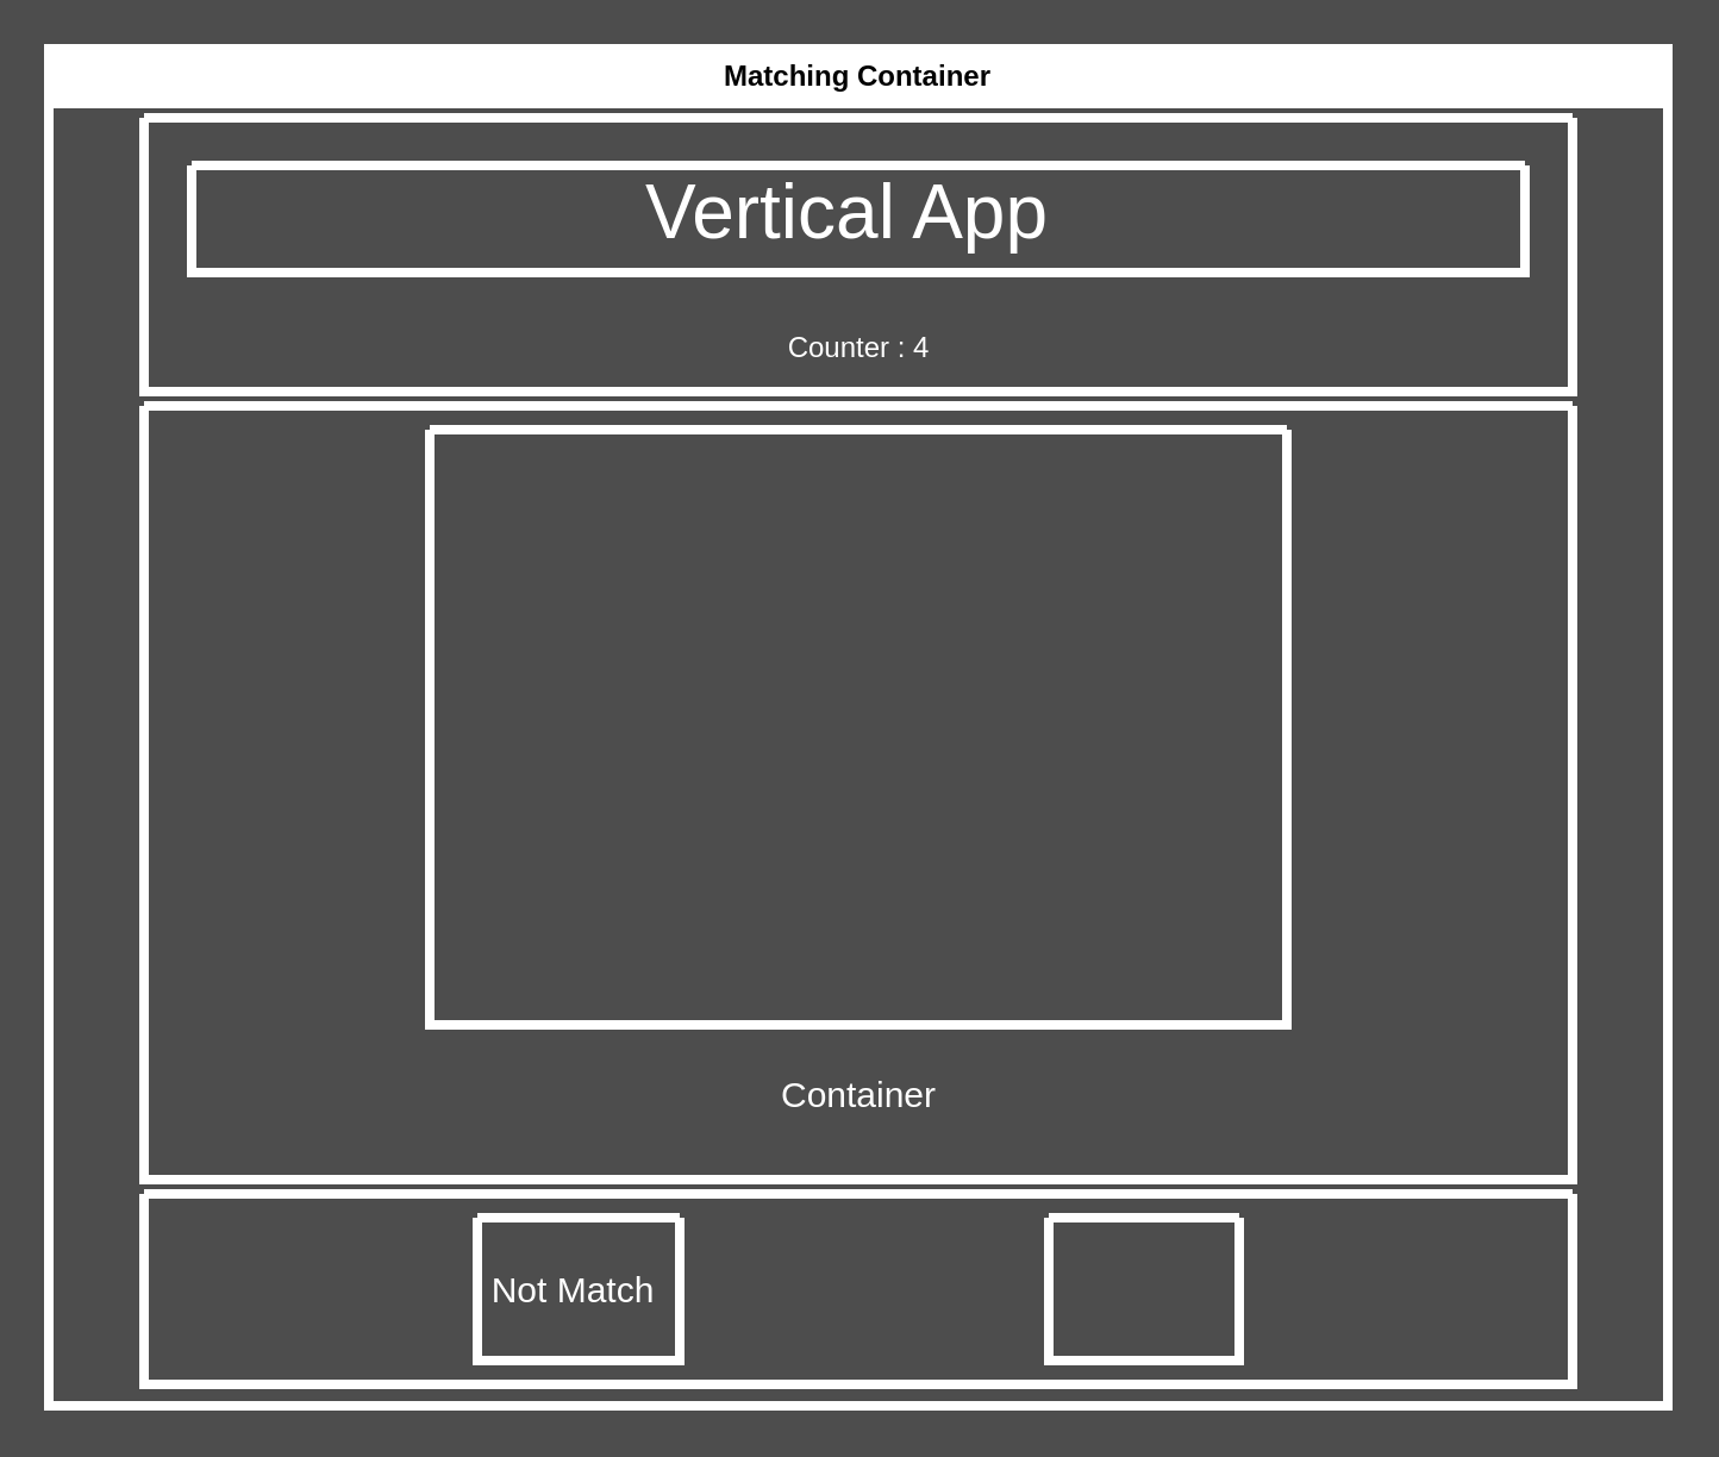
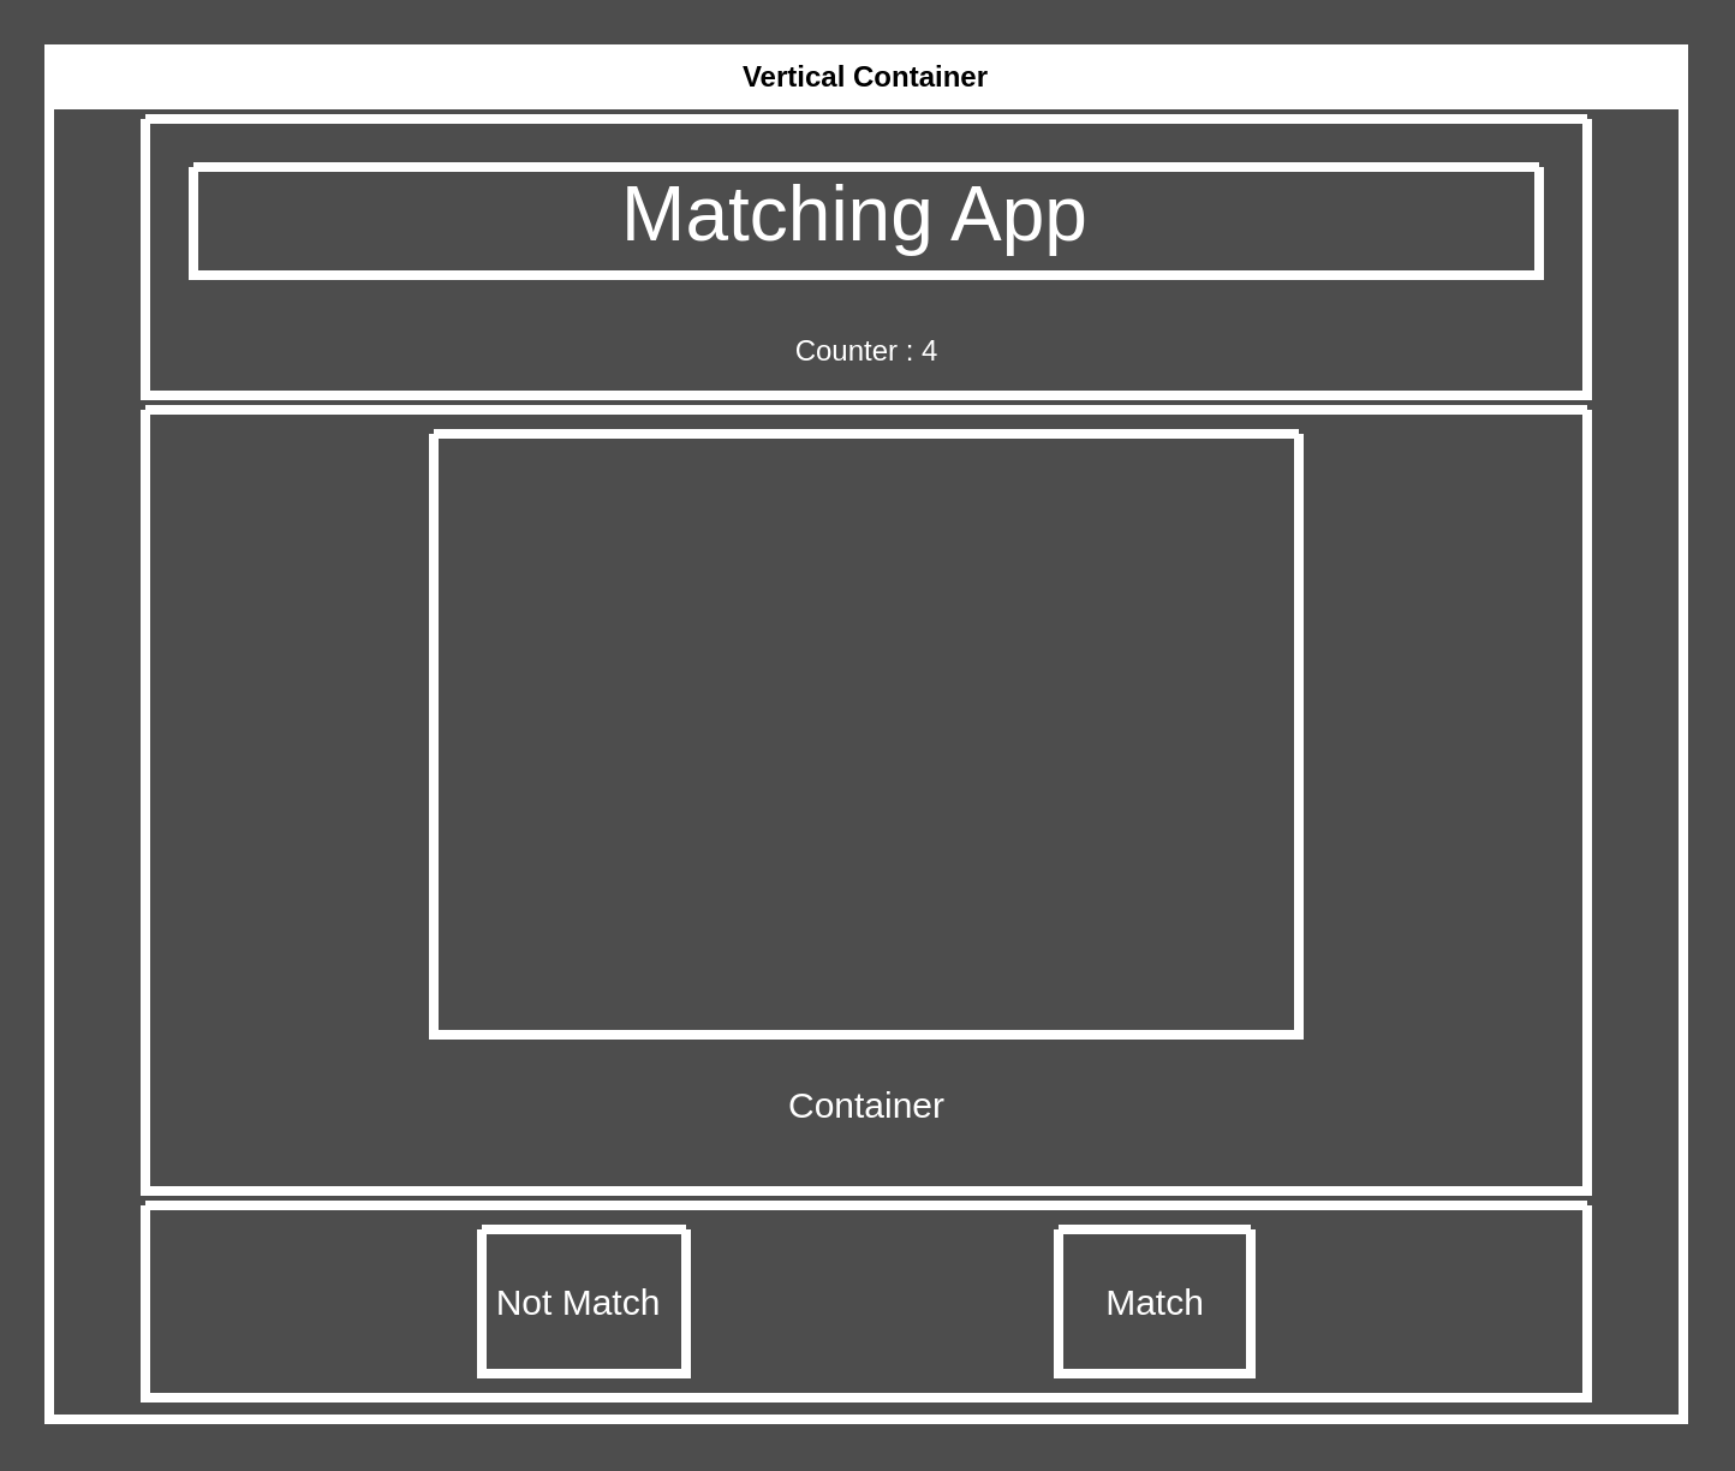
- <mxCell id="2" value="Matching Container" style="swimlane;whiteSpace=wrap;html=1;strokeColor=#FFFFFF;strokeWidth=4;" vertex="1" parent="1"><mxGeometry x="20" y="20" width="680" height="570" as="geometry" /></mxCell>
+ <mxCell id="2" value="Vertical Container" style="swimlane;whiteSpace=wrap;html=1;strokeColor=#FFFFFF;strokeWidth=4;" vertex="1" parent="1"><mxGeometry x="20" y="20" width="680" height="570" as="geometry" /></mxCell>
- <mxCell id="5" value="&lt;font style=&quot;font-size: 32px;&quot; color=&quot;#ffffff&quot;&gt;Vertical App&lt;/font&gt;" style="text;html=1;align=center;verticalAlign=middle;resizable=0;points=[];autosize=1;strokeColor=none;fillColor=none;" vertex="1" parent="4"><mxGeometry x="165" y="-5" width="220" height="50" as="geometry" /></mxCell>
+ <mxCell id="5" value="&lt;font style=&quot;font-size: 32px;&quot; color=&quot;#ffffff&quot;&gt;Matching App&lt;/font&gt;" style="text;html=1;align=center;verticalAlign=middle;resizable=0;points=[];autosize=1;strokeColor=none;fillColor=none;" vertex="1" parent="4"><mxGeometry x="165" y="-5" width="220" height="50" as="geometry" /></mxCell>
+ <mxCell id="14" value="Match" style="text;html=1;align=center;verticalAlign=middle;resizable=0;points=[];autosize=1;strokeColor=none;fillColor=none;fontSize=15;fontColor=#FFFFFF;" vertex="1" parent="13"><mxGeometry x="10" y="15" width="60" height="30" as="geometry" /></mxCell>
